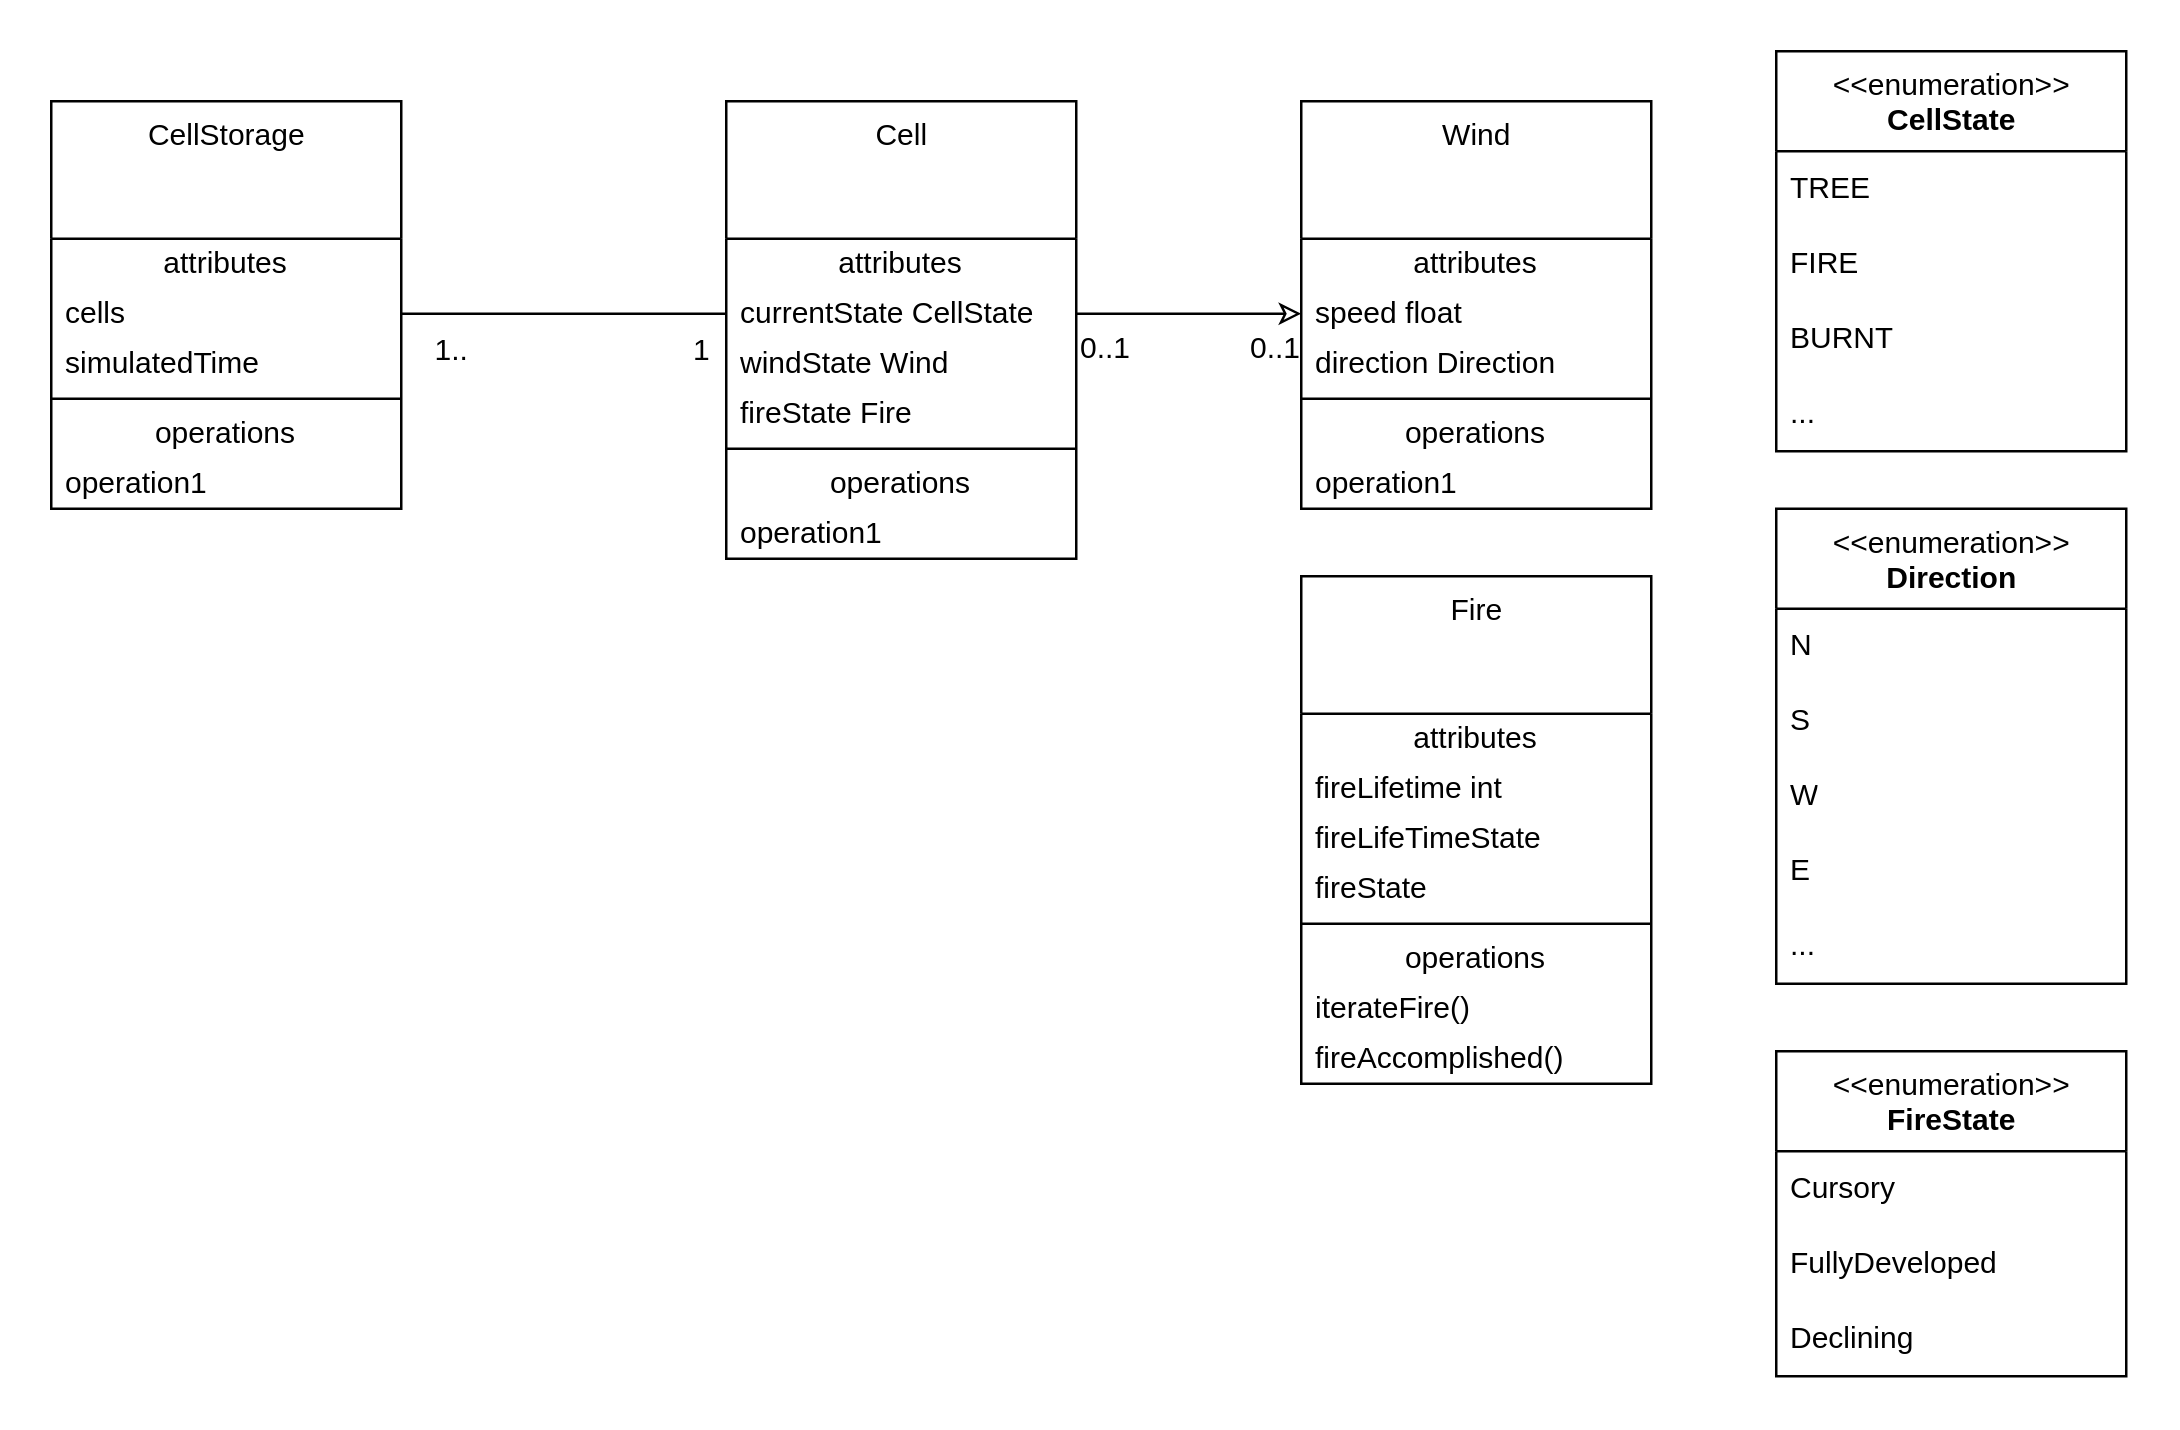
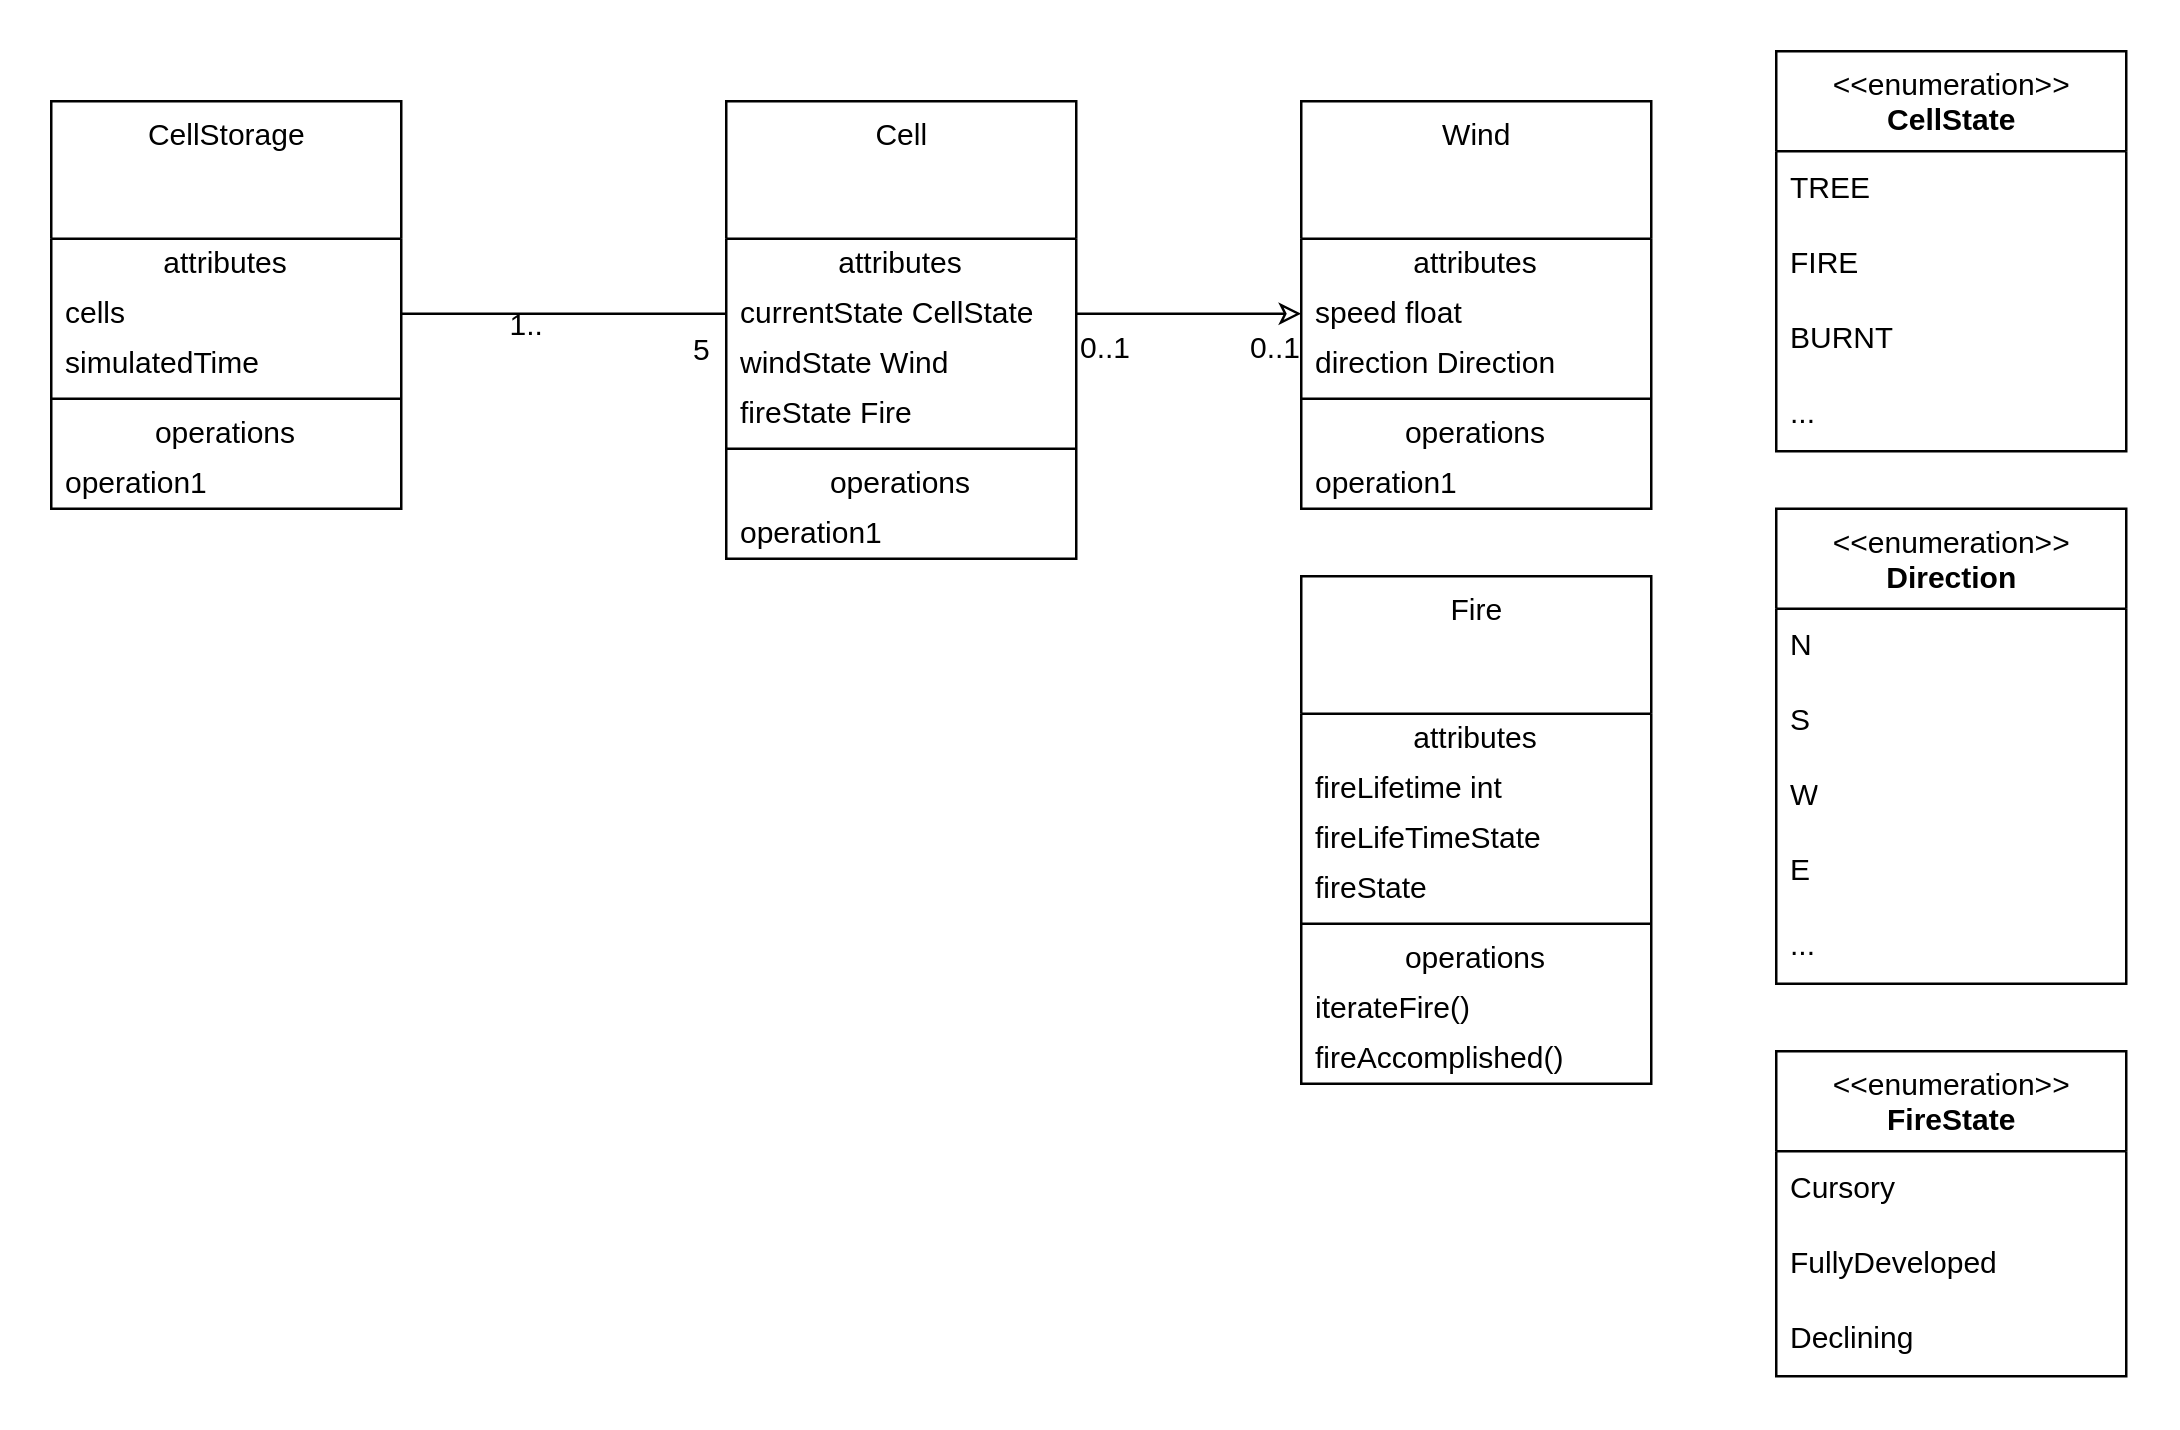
- <mxCell id="41" value="1.." style="text;html=1;align=center;verticalAlign=middle;resizable=0;points=[];autosize=1;strokeColor=none;fillColor=none;" vertex="1" parent="1"><mxGeometry x="160" y="125" width="40" height="30" as="geometry" /></mxCell>
+ <mxCell id="41" value="1.." style="text;html=1;align=center;verticalAlign=middle;resizable=0;points=[];autosize=1;strokeColor=none;fillColor=none;" vertex="1" parent="1"><mxGeometry x="190" y="115" width="40" height="30" as="geometry" /></mxCell>
- <mxCell id="42" value="1" style="text;html=1;align=center;verticalAlign=middle;resizable=0;points=[];autosize=1;strokeColor=none;fillColor=none;" vertex="1" parent="1"><mxGeometry x="265" y="125" width="30" height="30" as="geometry" /></mxCell>
+ <mxCell id="42" value="5" style="text;html=1;align=center;verticalAlign=middle;resizable=0;points=[];autosize=1;strokeColor=none;fillColor=none;" vertex="1" parent="1"><mxGeometry x="265" y="125" width="30" height="30" as="geometry" /></mxCell>
